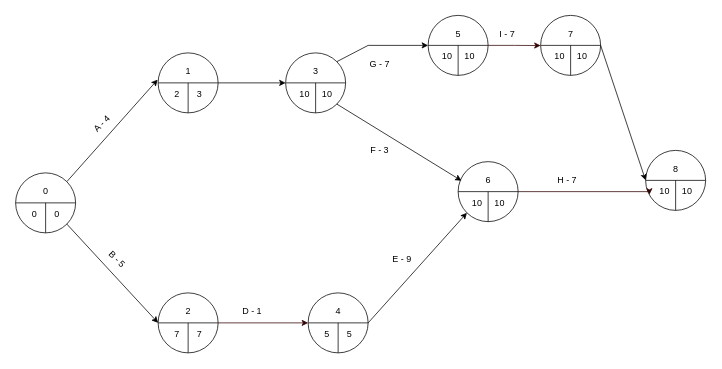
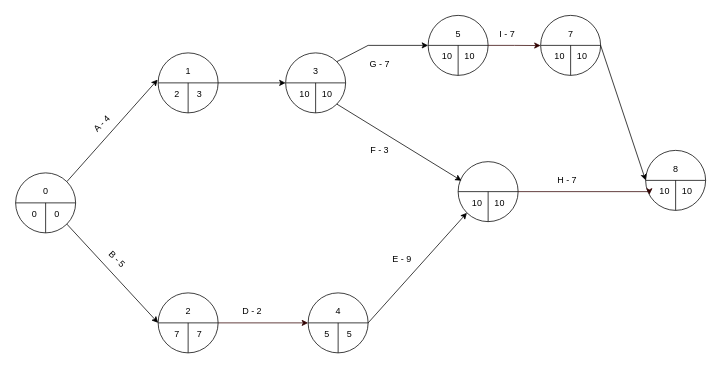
- <mxCell id="51" value="6" style="text;html=1;align=center;verticalAlign=middle;resizable=0;points=[];autosize=1;strokeColor=none;fillColor=none;" vertex="1" parent="46"><mxGeometry x="25" y="10" width="30" height="30" as="geometry" /></mxCell>
- <mxCell id="37" value="D - 1" style="text;html=1;align=center;verticalAlign=middle;resizable=0;points=[];autosize=1;strokeColor=none;fillColor=none;fontSize=12;fontFamily=Helvetica;fontColor=default;" parent="1" vertex="1"><mxGeometry x="310" y="400" width="50" height="30" as="geometry" /></mxCell>
+ <mxCell id="37" value="D - 2" style="text;html=1;align=center;verticalAlign=middle;resizable=0;points=[];autosize=1;strokeColor=none;fillColor=none;fontSize=12;fontFamily=Helvetica;fontColor=default;" parent="1" vertex="1"><mxGeometry x="310" y="400" width="50" height="30" as="geometry" /></mxCell>
